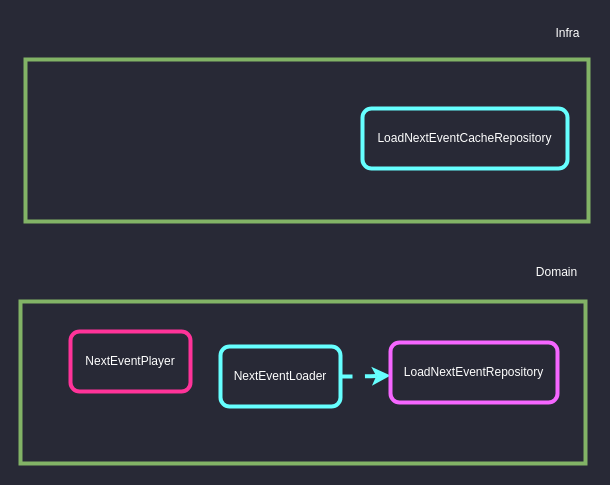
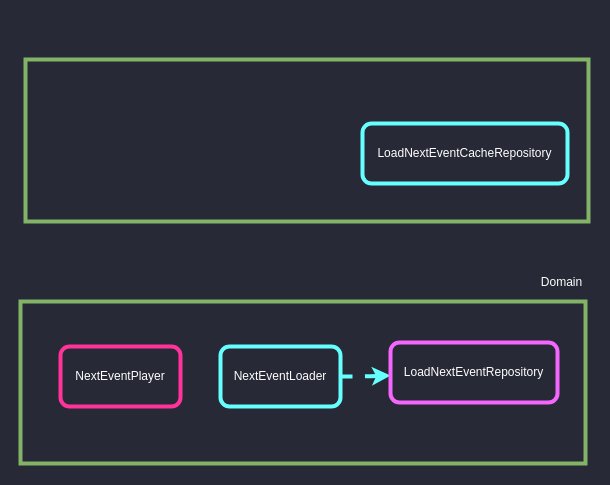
- <mxCell id="8" value="&lt;font style=&quot;color: rgb(255, 255, 255);&quot;&gt;Infra&lt;/font&gt;" style="text;html=1;align=center;verticalAlign=middle;resizable=0;points=[];autosize=1;strokeColor=none;fillColor=none;" vertex="1" parent="1"><mxGeometry x="546" y="20" width="42" height="26" as="geometry" /></mxCell>
- <mxCell id="9" value="&lt;font style=&quot;color: light-dark(rgb(255, 255, 255), rgb(237, 237, 237));&quot;&gt;LoadNextEventCacheRepository&lt;/font&gt;" style="whiteSpace=wrap;html=1;rounded=1;strokeColor=#66FFFF;strokeWidth=4;fillColor=none;" vertex="1" parent="1"><mxGeometry x="362" y="108" width="205" height="60" as="geometry" /></mxCell>
+ <mxCell id="9" value="&lt;font style=&quot;color: light-dark(rgb(255, 255, 255), rgb(237, 237, 237));&quot;&gt;LoadNextEventCacheRepository&lt;/font&gt;" style="whiteSpace=wrap;html=1;rounded=1;strokeColor=#66FFFF;strokeWidth=4;fillColor=none;" vertex="1" parent="1"><mxGeometry x="362" y="123" width="205" height="60" as="geometry" /></mxCell>
- <mxCell id="3" value="&lt;font style=&quot;color: rgb(255, 255, 255);&quot;&gt;Domain&lt;/font&gt;" style="text;html=1;align=center;verticalAlign=middle;resizable=0;points=[];autosize=1;strokeColor=none;fillColor=none;" vertex="1" parent="1"><mxGeometry x="526" y="259" width="59" height="26" as="geometry" /></mxCell>
+ <mxCell id="3" value="&lt;font style=&quot;color: rgb(255, 255, 255);&quot;&gt;Domain&lt;/font&gt;" style="text;html=1;align=center;verticalAlign=middle;resizable=0;points=[];autosize=1;strokeColor=none;fillColor=none;" vertex="1" parent="1"><mxGeometry x="531" y="269" width="59" height="26" as="geometry" /></mxCell>
- <mxCell id="4" value="&lt;font style=&quot;color: rgb(255, 255, 255);&quot;&gt;NextEventPlayer&lt;/font&gt;" style="whiteSpace=wrap;html=1;rounded=1;strokeColor=#FF3399;strokeWidth=4;fillColor=none;" vertex="1" parent="1"><mxGeometry x="70" y="331" width="120" height="60" as="geometry" /></mxCell>
+ <mxCell id="4" value="&lt;font style=&quot;color: rgb(255, 255, 255);&quot;&gt;NextEventPlayer&lt;/font&gt;" style="whiteSpace=wrap;html=1;rounded=1;strokeColor=#FF3399;strokeWidth=4;fillColor=none;" vertex="1" parent="1"><mxGeometry x="60" y="346" width="120" height="60" as="geometry" /></mxCell>
